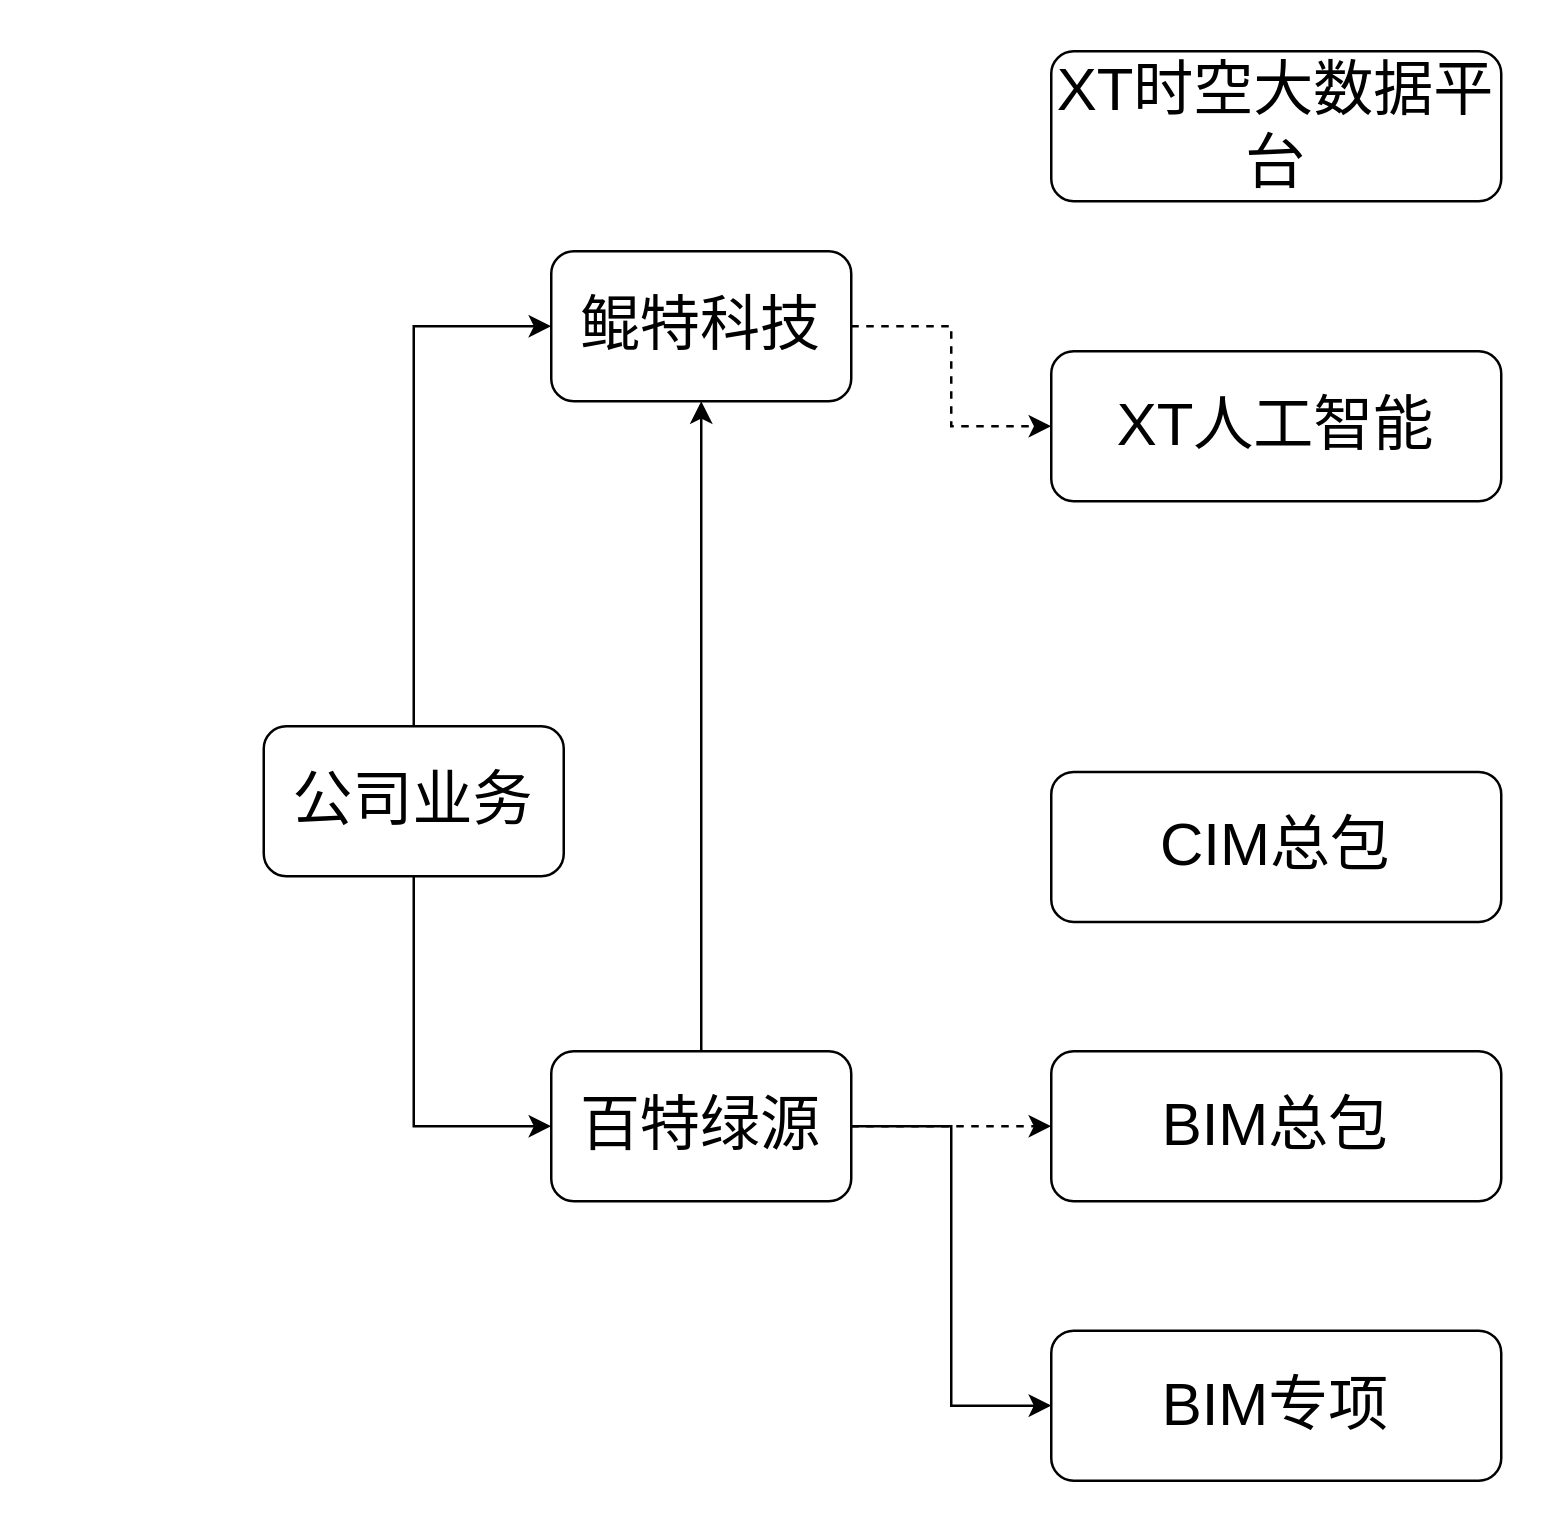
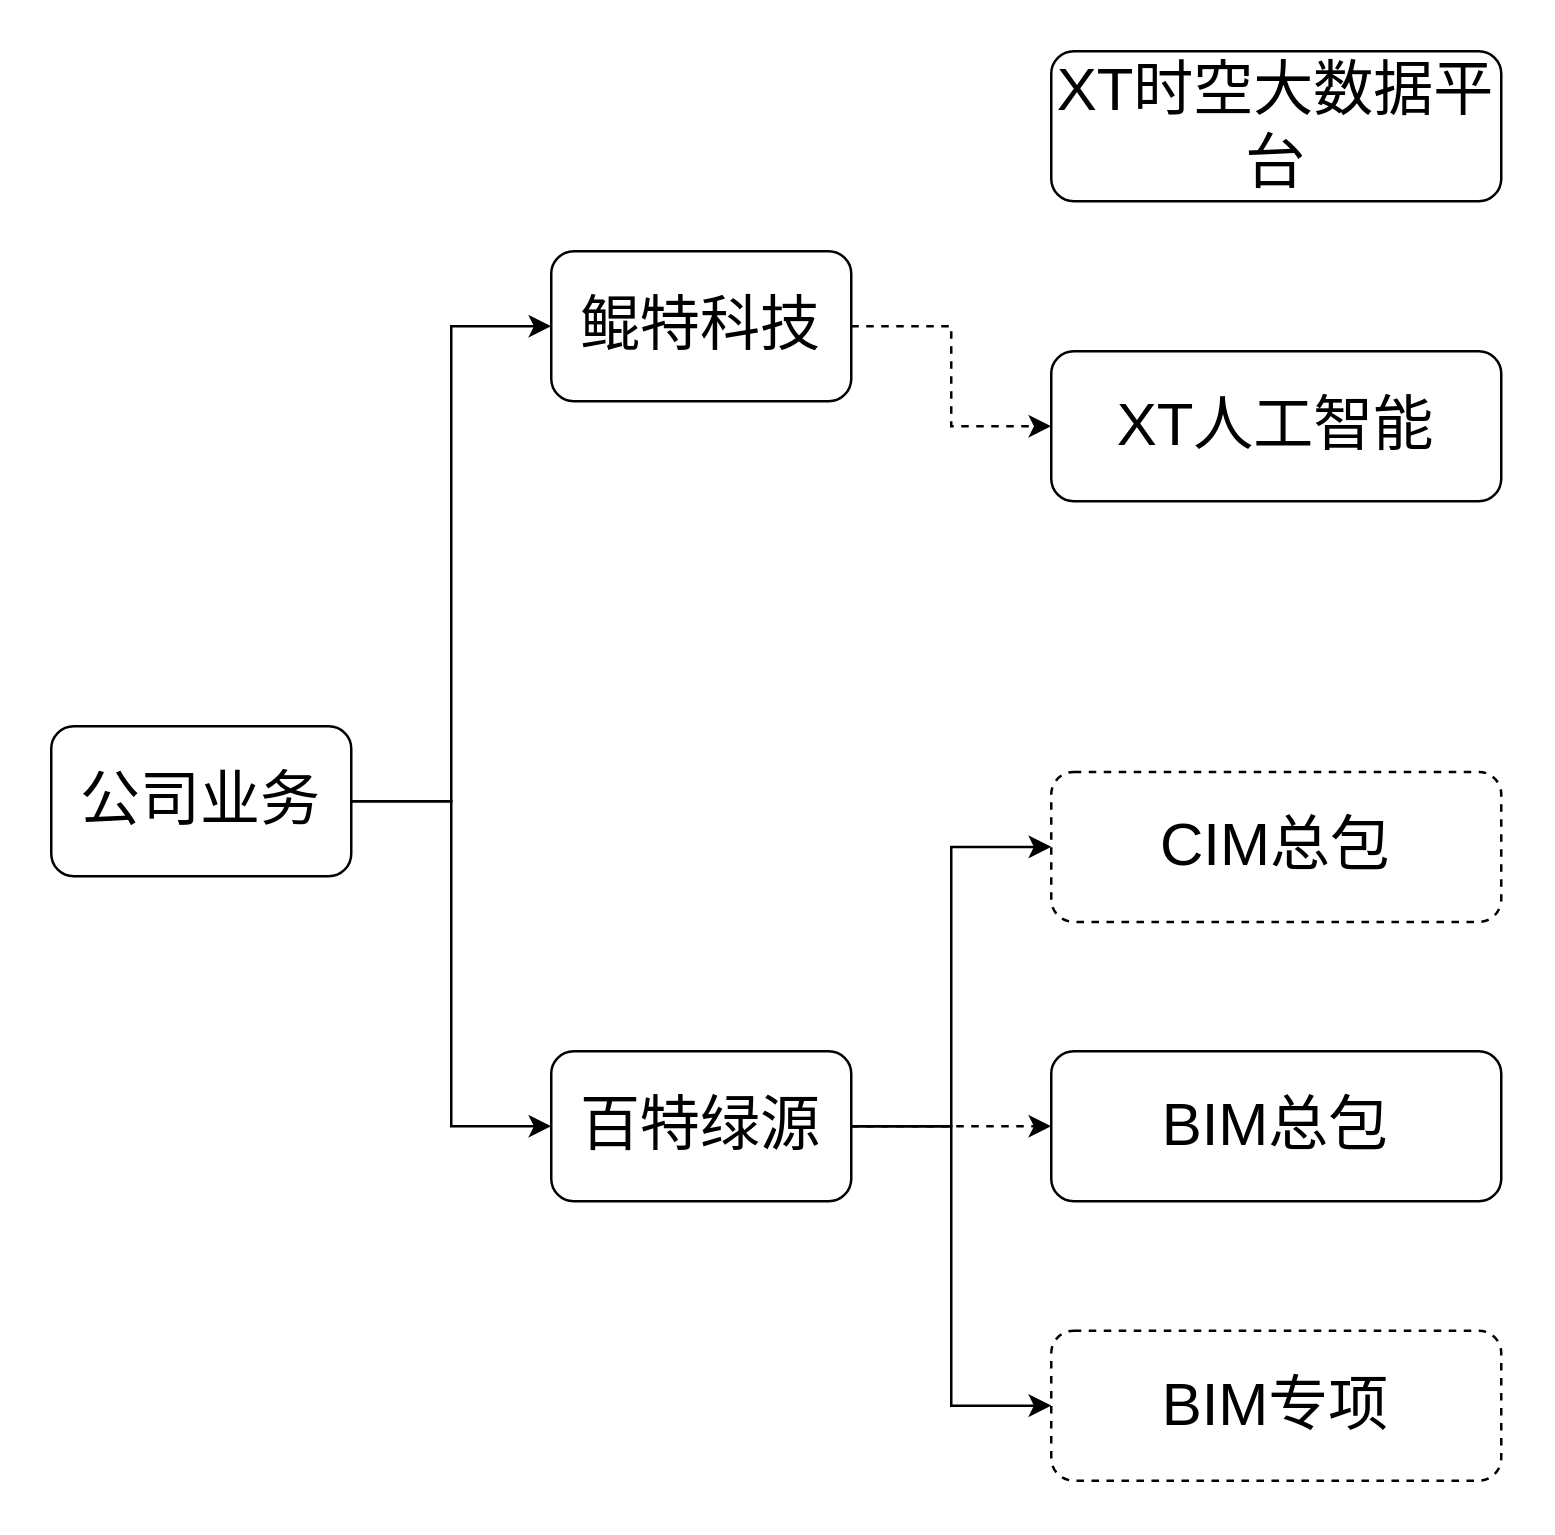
- <mxCell id="9" style="edgeStyle=orthogonalEdgeStyle;rounded=0;orthogonalLoop=1;jettySize=auto;html=1;" edge="1" parent="1" source="10" target="6"><mxGeometry relative="1" as="geometry" /></mxCell>
+ <mxCell id="9" style="edgeStyle=orthogonalEdgeStyle;rounded=0;orthogonalLoop=1;jettySize=auto;html=1;entryX=0;entryY=0.5;entryDx=0;entryDy=0;" edge="1" parent="1" source="10" target="13"><mxGeometry relative="1" as="geometry" /></mxCell>
- <mxCell id="4" value="公司业务" style="rounded=1;whiteSpace=wrap;html=1;fontSize=24;" vertex="1" parent="1"><mxGeometry x="105" y="290" width="120" height="60" as="geometry" /></mxCell>
+ <mxCell id="4" value="公司业务" style="rounded=1;whiteSpace=wrap;html=1;fontSize=24;" vertex="1" parent="1"><mxGeometry x="20" y="290" width="120" height="60" as="geometry" /></mxCell>
- <mxCell id="13" value="CIM总包" style="rounded=1;whiteSpace=wrap;html=1;fontSize=24;" vertex="1" parent="1"><mxGeometry x="420" y="308.25" width="180" height="60" as="geometry" /></mxCell>
+ <mxCell id="13" value="CIM总包" style="rounded=1;whiteSpace=wrap;html=1;fontSize=24;dashed=1;" vertex="1" parent="1"><mxGeometry x="420" y="308.25" width="180" height="60" as="geometry" /></mxCell>
- <mxCell id="12" value="BIM专项" style="rounded=1;whiteSpace=wrap;html=1;fontSize=24;" vertex="1" parent="1"><mxGeometry x="420" y="531.75" width="180" height="60" as="geometry" /></mxCell>
+ <mxCell id="12" value="BIM专项" style="rounded=1;whiteSpace=wrap;html=1;fontSize=24;dashed=1;" vertex="1" parent="1"><mxGeometry x="420" y="531.75" width="180" height="60" as="geometry" /></mxCell>
